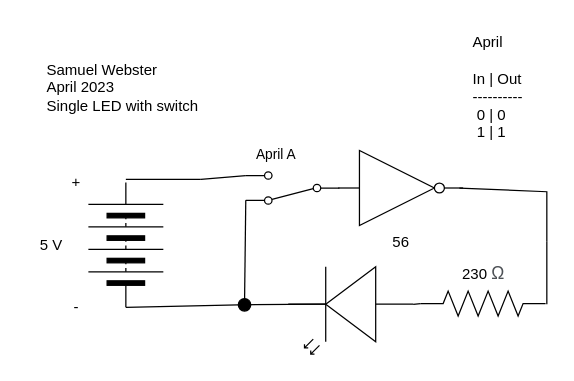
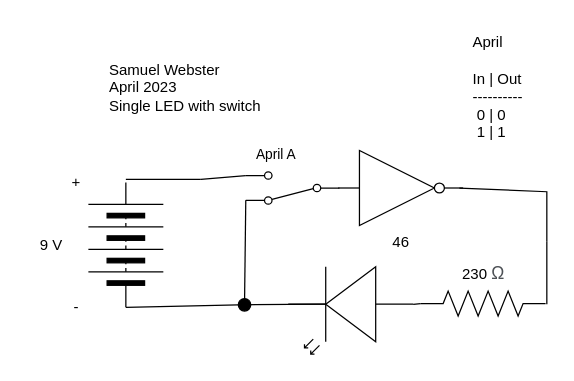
- <mxCell id="12" value="Samuel Webster&lt;br&gt;April 2023&lt;br&gt;Single LED with switch" style="text;html=1;align=left;verticalAlign=middle;resizable=0;points=[];autosize=1;strokeColor=none;fillColor=none;" parent="1" vertex="1"><mxGeometry x="35" y="40" width="140" height="60" as="geometry" /></mxCell>
+ <mxCell id="12" value="Samuel Webster&lt;br&gt;April 2023&lt;br&gt;Single LED with switch" style="text;html=1;align=left;verticalAlign=middle;resizable=0;points=[];autosize=1;strokeColor=none;fillColor=none;" parent="1" vertex="1"><mxGeometry x="85" y="40" width="140" height="60" as="geometry" /></mxCell>
- <mxCell id="21" value="56" style="verticalLabelPosition=bottom;shadow=0;dashed=0;align=center;html=1;verticalAlign=top;shape=mxgraph.electrical.logic_gates.inverter_2;fillColor=#FFFFFF;" vertex="1" parent="1"><mxGeometry x="270" y="120" width="100" height="60" as="geometry" /></mxCell>
+ <mxCell id="21" value="46" style="verticalLabelPosition=bottom;shadow=0;dashed=0;align=center;html=1;verticalAlign=top;shape=mxgraph.electrical.logic_gates.inverter_2;fillColor=#FFFFFF;" vertex="1" parent="1"><mxGeometry x="270" y="120" width="100" height="60" as="geometry" /></mxCell>
- <mxCell id="10" value="5 V" style="text;html=1;align=center;verticalAlign=middle;resizable=0;points=[];autosize=1;strokeColor=none;fillColor=none;" parent="1" vertex="1"><mxGeometry x="20" y="180.5" width="40" height="30" as="geometry" /></mxCell>
+ <mxCell id="10" value="9 V" style="text;html=1;align=center;verticalAlign=middle;resizable=0;points=[];autosize=1;strokeColor=none;fillColor=none;" parent="1" vertex="1"><mxGeometry x="20" y="180.5" width="40" height="30" as="geometry" /></mxCell>
